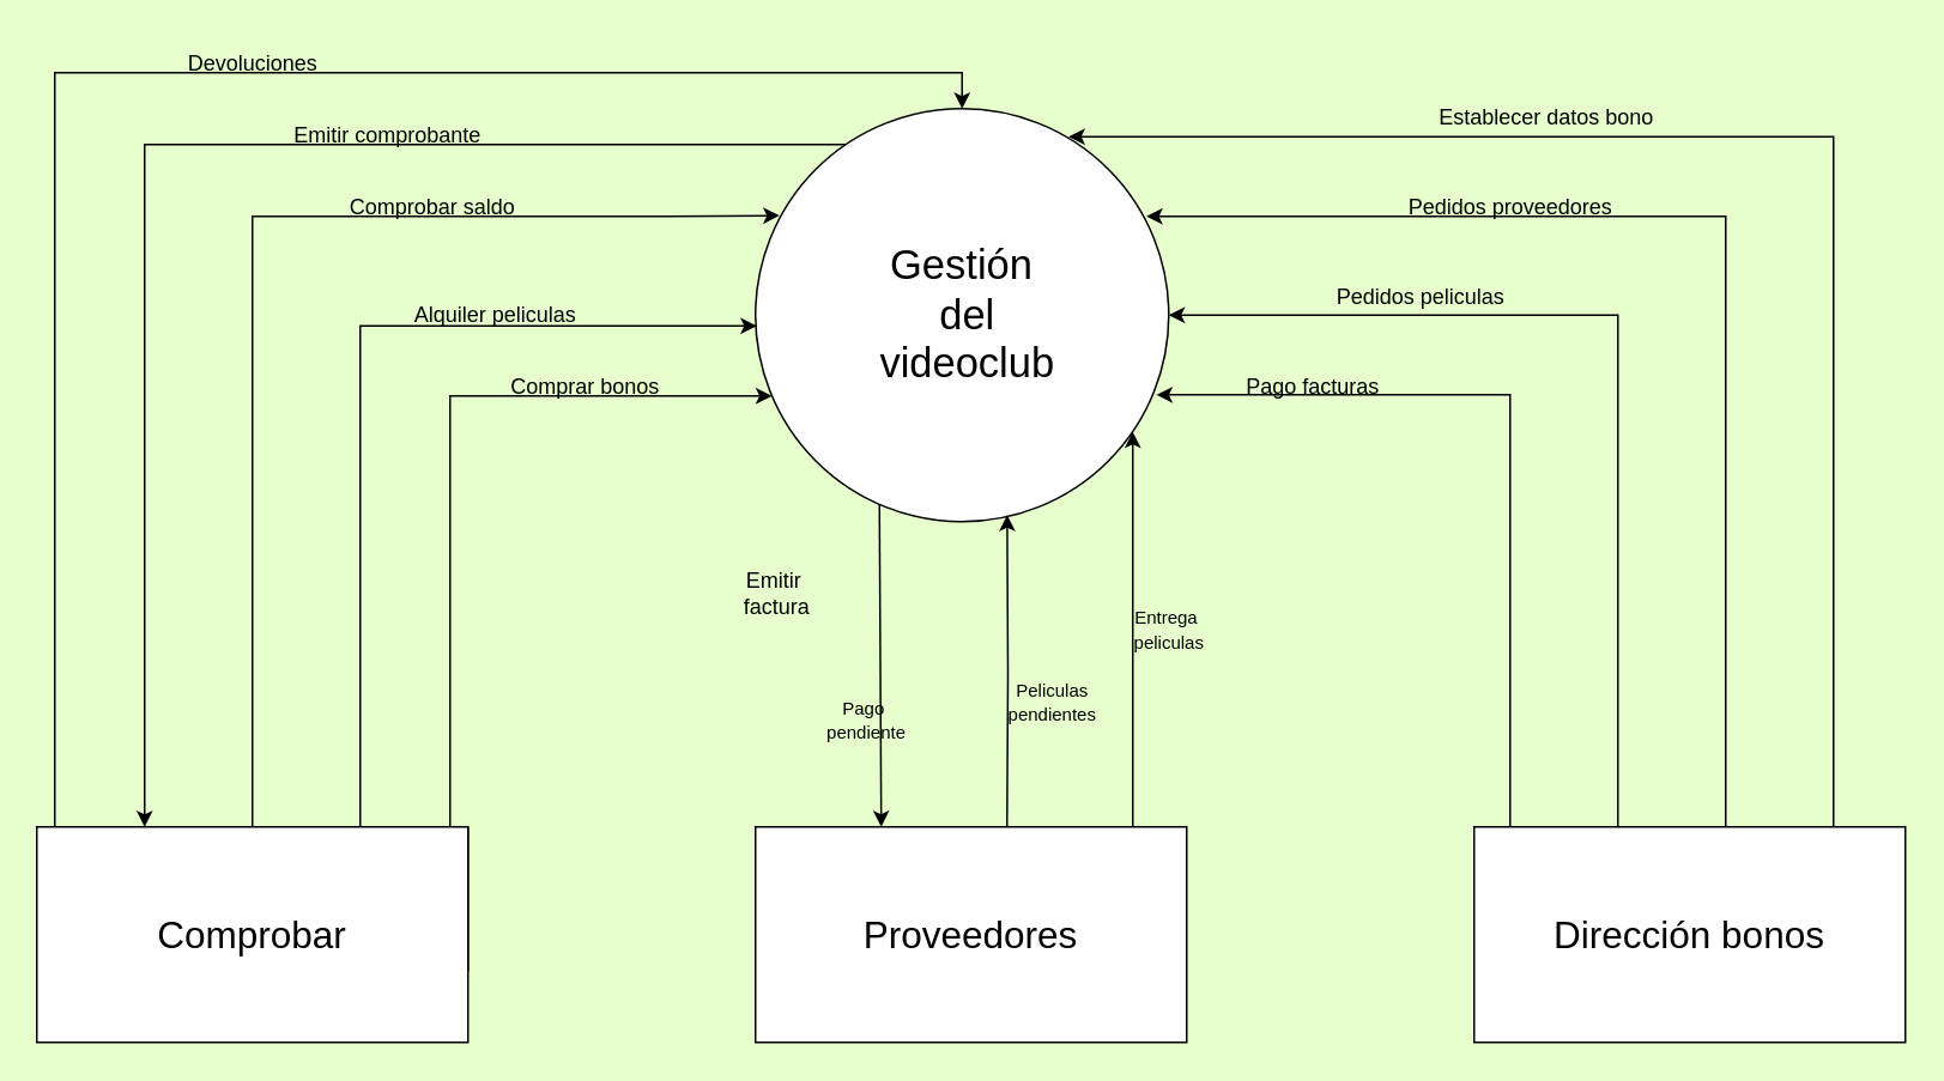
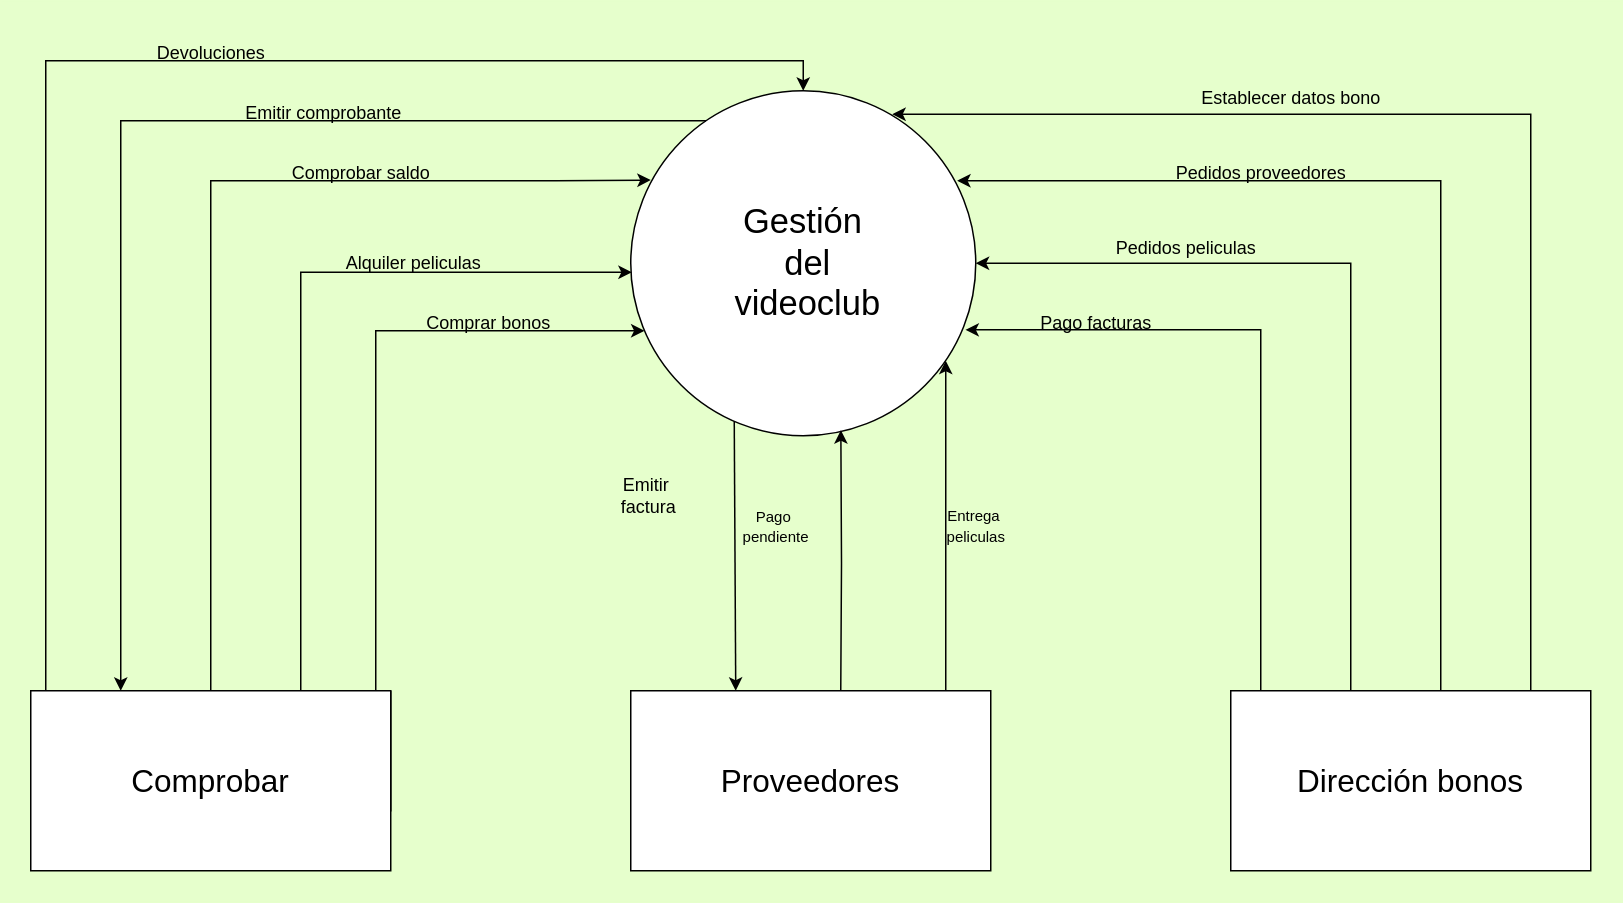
- <mxCell id="26" value="&lt;div&gt;&lt;font style=&quot;font-size: 10px;&quot;&gt;Peliculas&lt;/font&gt;&lt;/div&gt;&lt;div style=&quot;font-size: 10px;&quot;&gt;pendientes&lt;/div&gt;" style="text;html=1;align=center;verticalAlign=middle;resizable=0;points=[];autosize=1;strokeColor=none;fillColor=none;" vertex="1" parent="1"><mxGeometry x="550" y="370" width="70" height="40" as="geometry" /></mxCell>
- <mxCell id="28" value="&lt;div&gt;&lt;font style=&quot;font-size: 10px;&quot;&gt;Pago&lt;/font&gt;&lt;/div&gt;&lt;div style=&quot;font-size: 11px;&quot;&gt;&amp;nbsp;&lt;font style=&quot;font-size: 10px;&quot;&gt;pendiente&lt;/font&gt;&lt;/div&gt;" style="text;html=1;align=center;verticalAlign=middle;resizable=0;points=[];autosize=1;strokeColor=none;fillColor=none;" vertex="1" parent="1"><mxGeometry x="445" y="380" width="70" height="40" as="geometry" /></mxCell>
+ <mxCell id="28" value="&lt;div&gt;&lt;font style=&quot;font-size: 10px;&quot;&gt;Pago&lt;/font&gt;&lt;/div&gt;&lt;div style=&quot;font-size: 11px;&quot;&gt;&amp;nbsp;&lt;font style=&quot;font-size: 10px;&quot;&gt;pendiente&lt;/font&gt;&lt;/div&gt;" style="text;html=1;align=center;verticalAlign=middle;resizable=0;points=[];autosize=1;strokeColor=none;fillColor=none;" vertex="1" parent="1"><mxGeometry x="480" y="330" width="70" height="40" as="geometry" /></mxCell>
